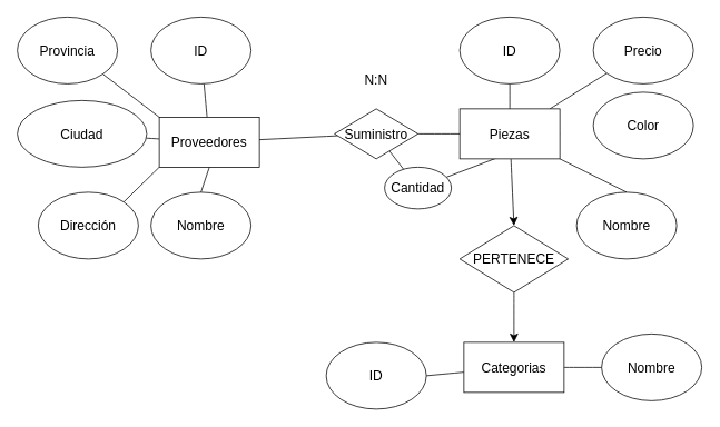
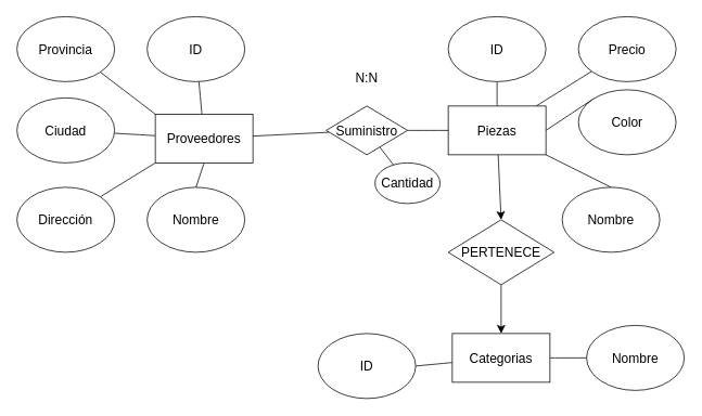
- <mxCell id="10" value="Ciudad" style="ellipse;whiteSpace=wrap;html=1;fontSize=16;" parent="1" vertex="1"><mxGeometry x="20" y="120" width="155" height="80" as="geometry" /></mxCell>
+ <mxCell id="10" value="Ciudad" style="ellipse;whiteSpace=wrap;html=1;fontSize=16;" parent="1" vertex="1"><mxGeometry x="20" y="120" width="120" height="80" as="geometry" /></mxCell>
- <mxCell id="15" style="edgeStyle=none;curved=1;rounded=0;orthogonalLoop=1;jettySize=auto;html=1;exitX=1;exitY=0.5;exitDx=0;exitDy=0;fontSize=12;startSize=8;endSize=8;endArrow=none;endFill=0;" parent="1" source="18" target="27" edge="1"><mxGeometry relative="1" as="geometry" /></mxCell>
+ <mxCell id="15" style="edgeStyle=none;curved=1;rounded=0;orthogonalLoop=1;jettySize=auto;html=1;exitX=1;exitY=0.5;exitDx=0;exitDy=0;entryX=0;entryY=0;entryDx=0;entryDy=0;fontSize=12;startSize=8;endSize=8;endArrow=none;endFill=0;" parent="1" source="18" target="21" edge="1"><mxGeometry relative="1" as="geometry" /></mxCell>
- <mxCell id="9" value="Dirección" style="ellipse;whiteSpace=wrap;html=1;fontSize=16;" parent="1" vertex="1"><mxGeometry x="45" y="230" width="120" height="80" as="geometry" /></mxCell>
+ <mxCell id="9" value="Dirección" style="ellipse;whiteSpace=wrap;html=1;fontSize=16;" parent="1" vertex="1"><mxGeometry x="20" y="230" width="120" height="80" as="geometry" /></mxCell>
